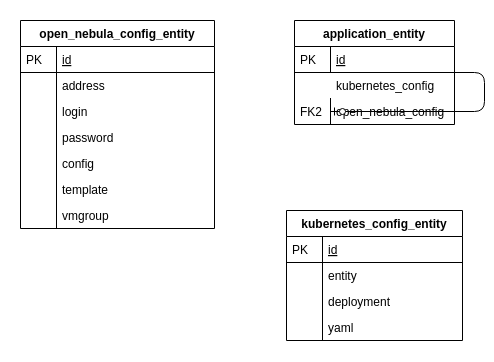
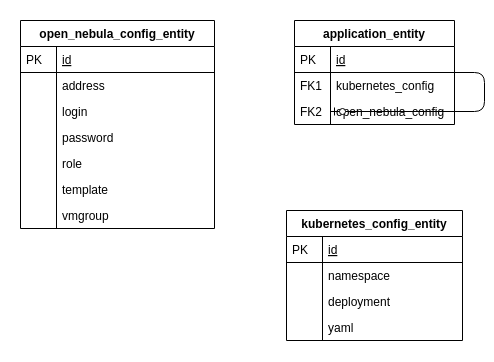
+ <mxCell id="6" value="FK1" style="shape=partialRectangle;top=0;left=0;bottom=0;fillColor=none;align=left;verticalAlign=top;spacingLeft=4;spacingRight=4;overflow=hidden;rotatable=0;points=[];portConstraint=eastwest;part=1;" parent="5" vertex="1" connectable="0"><mxGeometry width="36" height="26" as="geometry" /></mxCell>
- <mxCell id="18" value="config" style="shape=partialRectangle;top=0;left=0;right=0;bottom=0;align=left;verticalAlign=top;fillColor=none;spacingLeft=40;spacingRight=4;overflow=hidden;rotatable=0;points=[[0,0.5],[1,0.5]];portConstraint=eastwest;dropTarget=0;rounded=0;shadow=0;strokeWidth=1;" vertex="1" parent="9"><mxGeometry y="130" width="194" height="26" as="geometry" /></mxCell>
+ <mxCell id="18" value="role" style="shape=partialRectangle;top=0;left=0;right=0;bottom=0;align=left;verticalAlign=top;fillColor=none;spacingLeft=40;spacingRight=4;overflow=hidden;rotatable=0;points=[[0,0.5],[1,0.5]];portConstraint=eastwest;dropTarget=0;rounded=0;shadow=0;strokeWidth=1;" vertex="1" parent="9"><mxGeometry y="130" width="194" height="26" as="geometry" /></mxCell>
- <mxCell id="27" value="entity" style="shape=partialRectangle;top=0;left=0;right=0;bottom=0;align=left;verticalAlign=top;fillColor=none;spacingLeft=40;spacingRight=4;overflow=hidden;rotatable=0;points=[[0,0.5],[1,0.5]];portConstraint=eastwest;dropTarget=0;rounded=0;shadow=0;strokeWidth=1;" vertex="1" parent="24"><mxGeometry y="52" width="176" height="26" as="geometry" /></mxCell>
+ <mxCell id="27" value="namespace" style="shape=partialRectangle;top=0;left=0;right=0;bottom=0;align=left;verticalAlign=top;fillColor=none;spacingLeft=40;spacingRight=4;overflow=hidden;rotatable=0;points=[[0,0.5],[1,0.5]];portConstraint=eastwest;dropTarget=0;rounded=0;shadow=0;strokeWidth=1;" vertex="1" parent="24"><mxGeometry y="52" width="176" height="26" as="geometry" /></mxCell>
